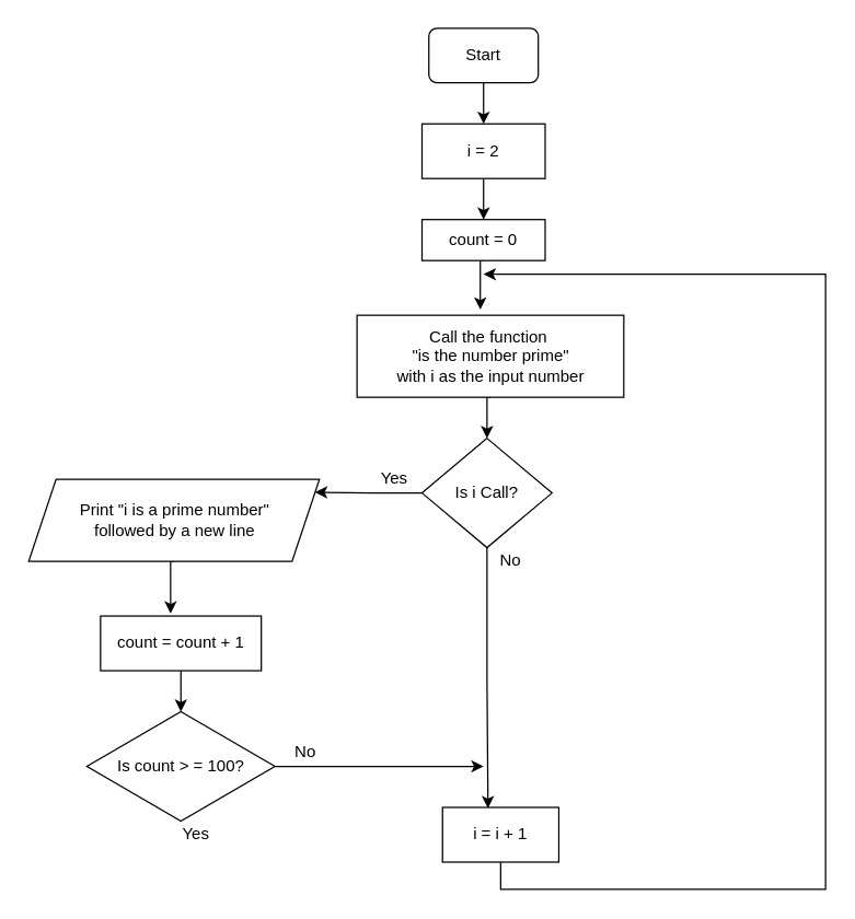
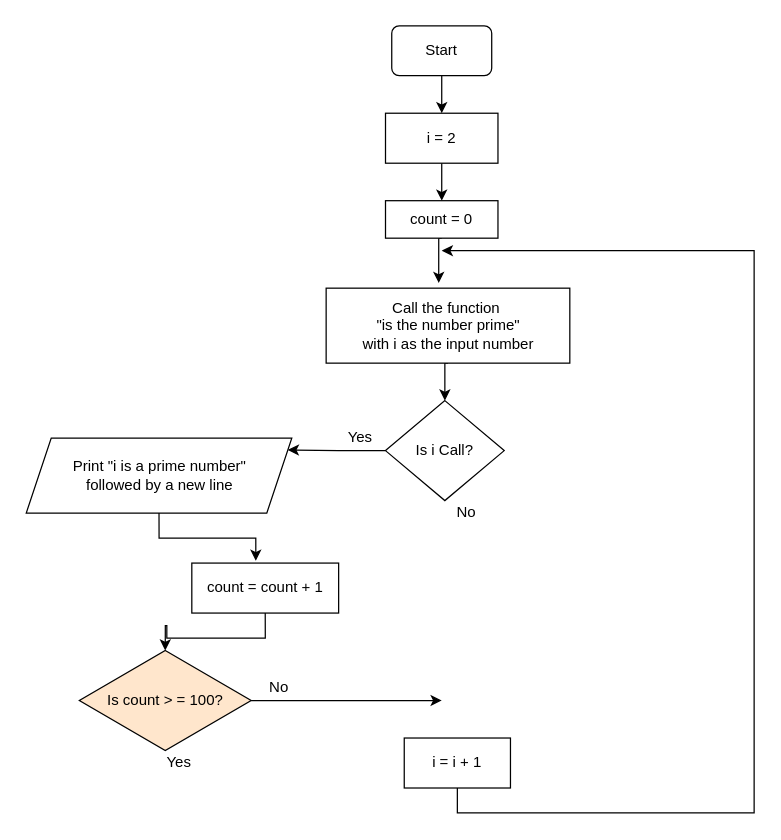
- <mxCell id="14" value="count = count + 1" style="rounded=0;whiteSpace=wrap;html=1;" vertex="1" parent="1"><mxGeometry x="73" y="450" width="117.5" height="40" as="geometry" /></mxCell>
+ <mxCell id="14" value="count = count + 1" style="rounded=0;whiteSpace=wrap;html=1;" vertex="1" parent="1"><mxGeometry x="153" y="450" width="117.5" height="40" as="geometry" /></mxCell>
- <mxCell id="8" style="edgeStyle=orthogonalEdgeStyle;rounded=0;orthogonalLoop=1;jettySize=auto;html=1;exitX=0.5;exitY=1;exitDx=0;exitDy=0;entryX=0.391;entryY=0.015;entryDx=0;entryDy=0;entryPerimeter=0;" edge="1" parent="1" source="10" target="18"><mxGeometry relative="1" as="geometry" /></mxCell>
- <mxCell id="16" value="Is count &amp;gt; = 100?" style="rhombus;whiteSpace=wrap;html=1;" vertex="1" parent="1"><mxGeometry x="63" y="520" width="137.5" height="80" as="geometry" /></mxCell>
+ <mxCell id="16" value="Is count &amp;gt; = 100?" style="rhombus;whiteSpace=wrap;html=1;fillColor=#ffe6cc;" vertex="1" parent="1"><mxGeometry x="63" y="520" width="137.5" height="80" as="geometry" /></mxCell>
